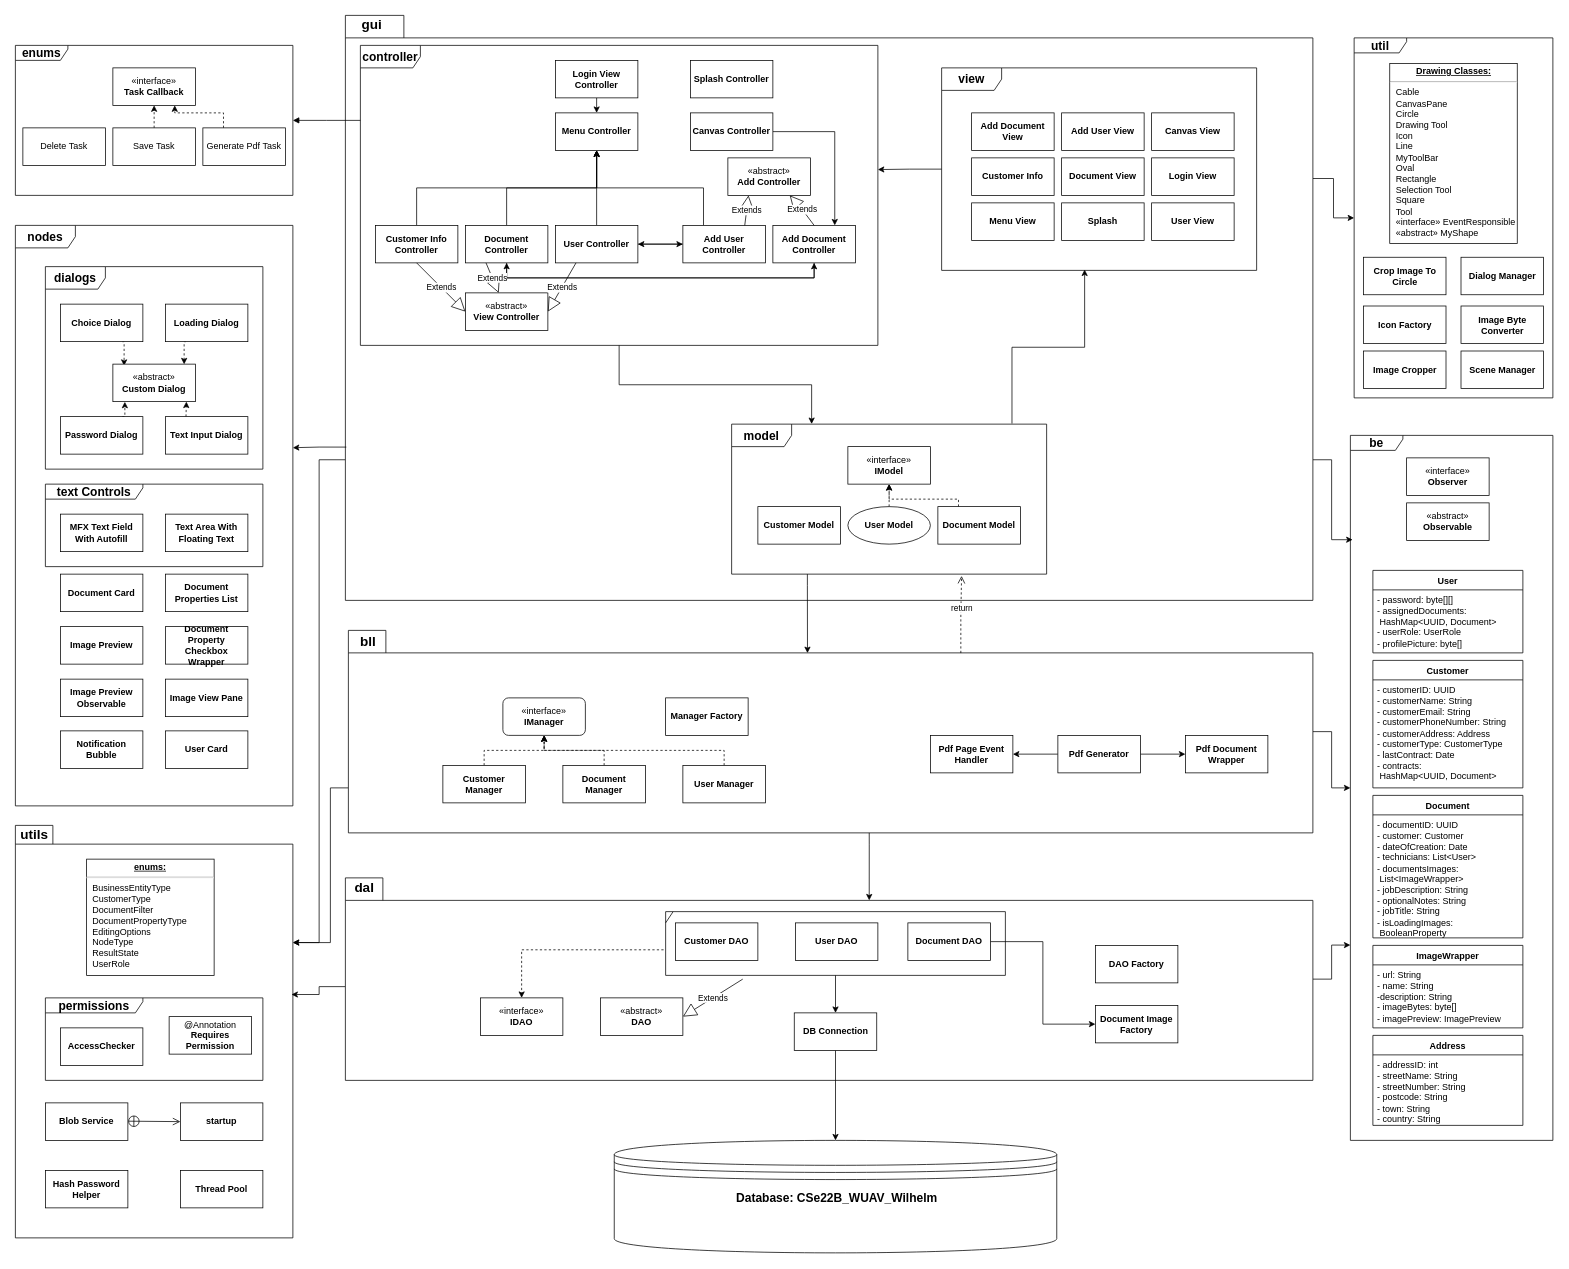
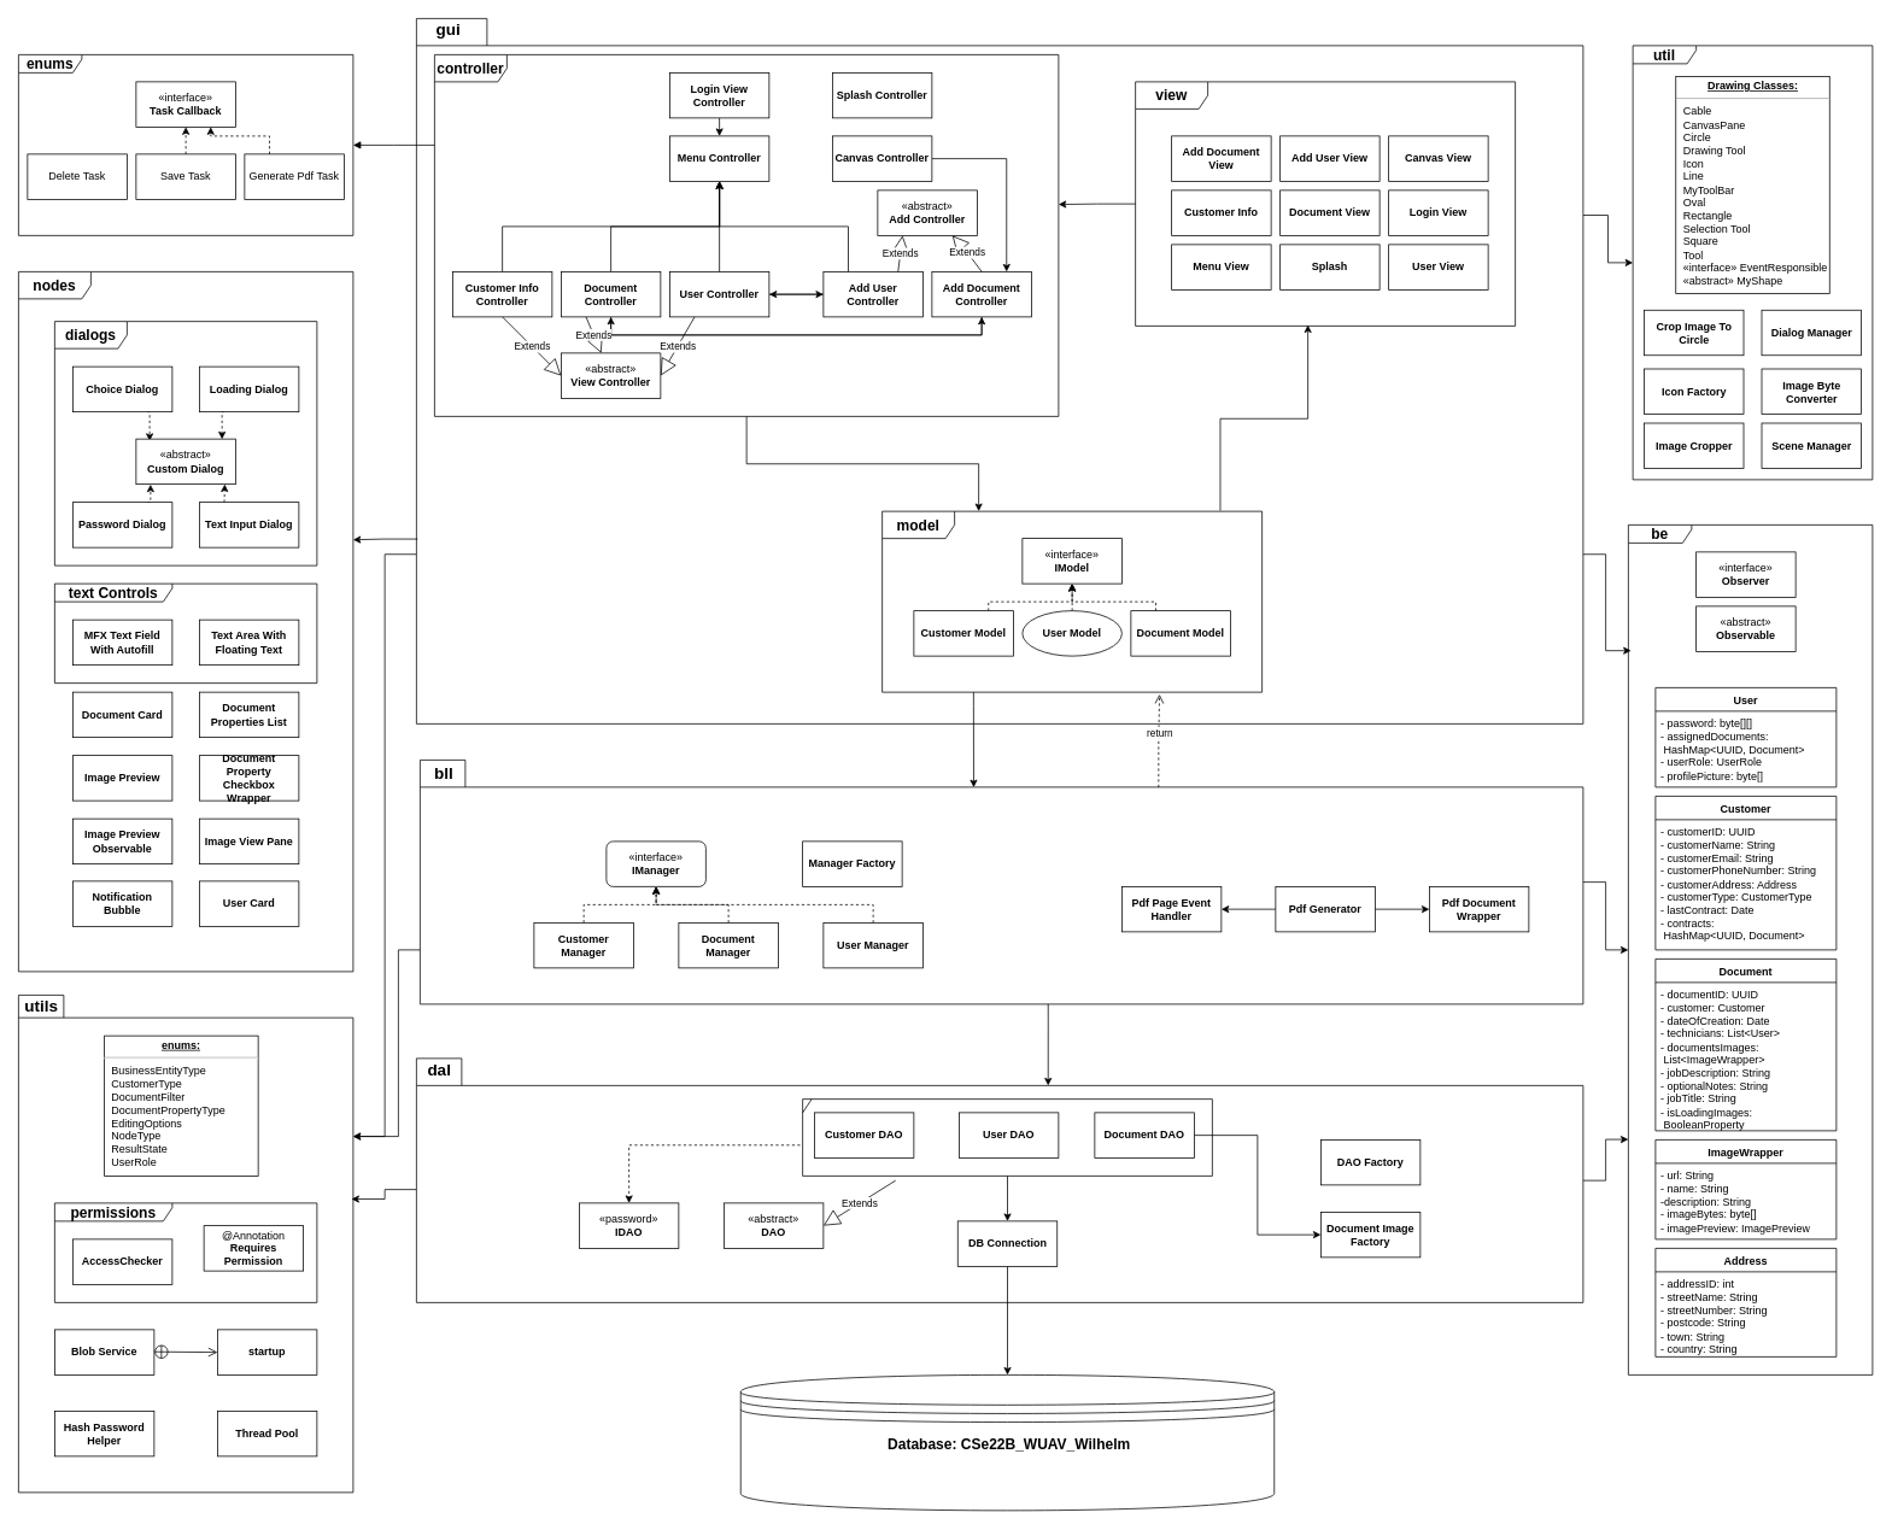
+ <mxCell id="50" style="edgeStyle=orthogonalEdgeStyle;rounded=0;orthogonalLoop=1;jettySize=auto;html=1;exitX=0.75;exitY=0;exitDx=0;exitDy=0;entryX=0.5;entryY=1;entryDx=0;entryDy=0;dashed=1;" edge="1" parent="1" source="51" target="52"><mxGeometry relative="1" as="geometry"><Array as="points"><mxPoint x="1092" y="665" /><mxPoint x="1185" y="665" /></Array></mxGeometry></mxCell>
- <mxCell id="151" value="«interface»&lt;br&gt;&lt;b&gt;IDAO&lt;/b&gt;" style="html=1;whiteSpace=wrap;" vertex="1" parent="1"><mxGeometry x="640" y="1330" width="110" height="50" as="geometry" /></mxCell>
+ <mxCell id="151" value="«password»&lt;br&gt;&lt;b&gt;IDAO&lt;/b&gt;" style="html=1;whiteSpace=wrap;" vertex="1" parent="1"><mxGeometry x="640" y="1330" width="110" height="50" as="geometry" /></mxCell>
